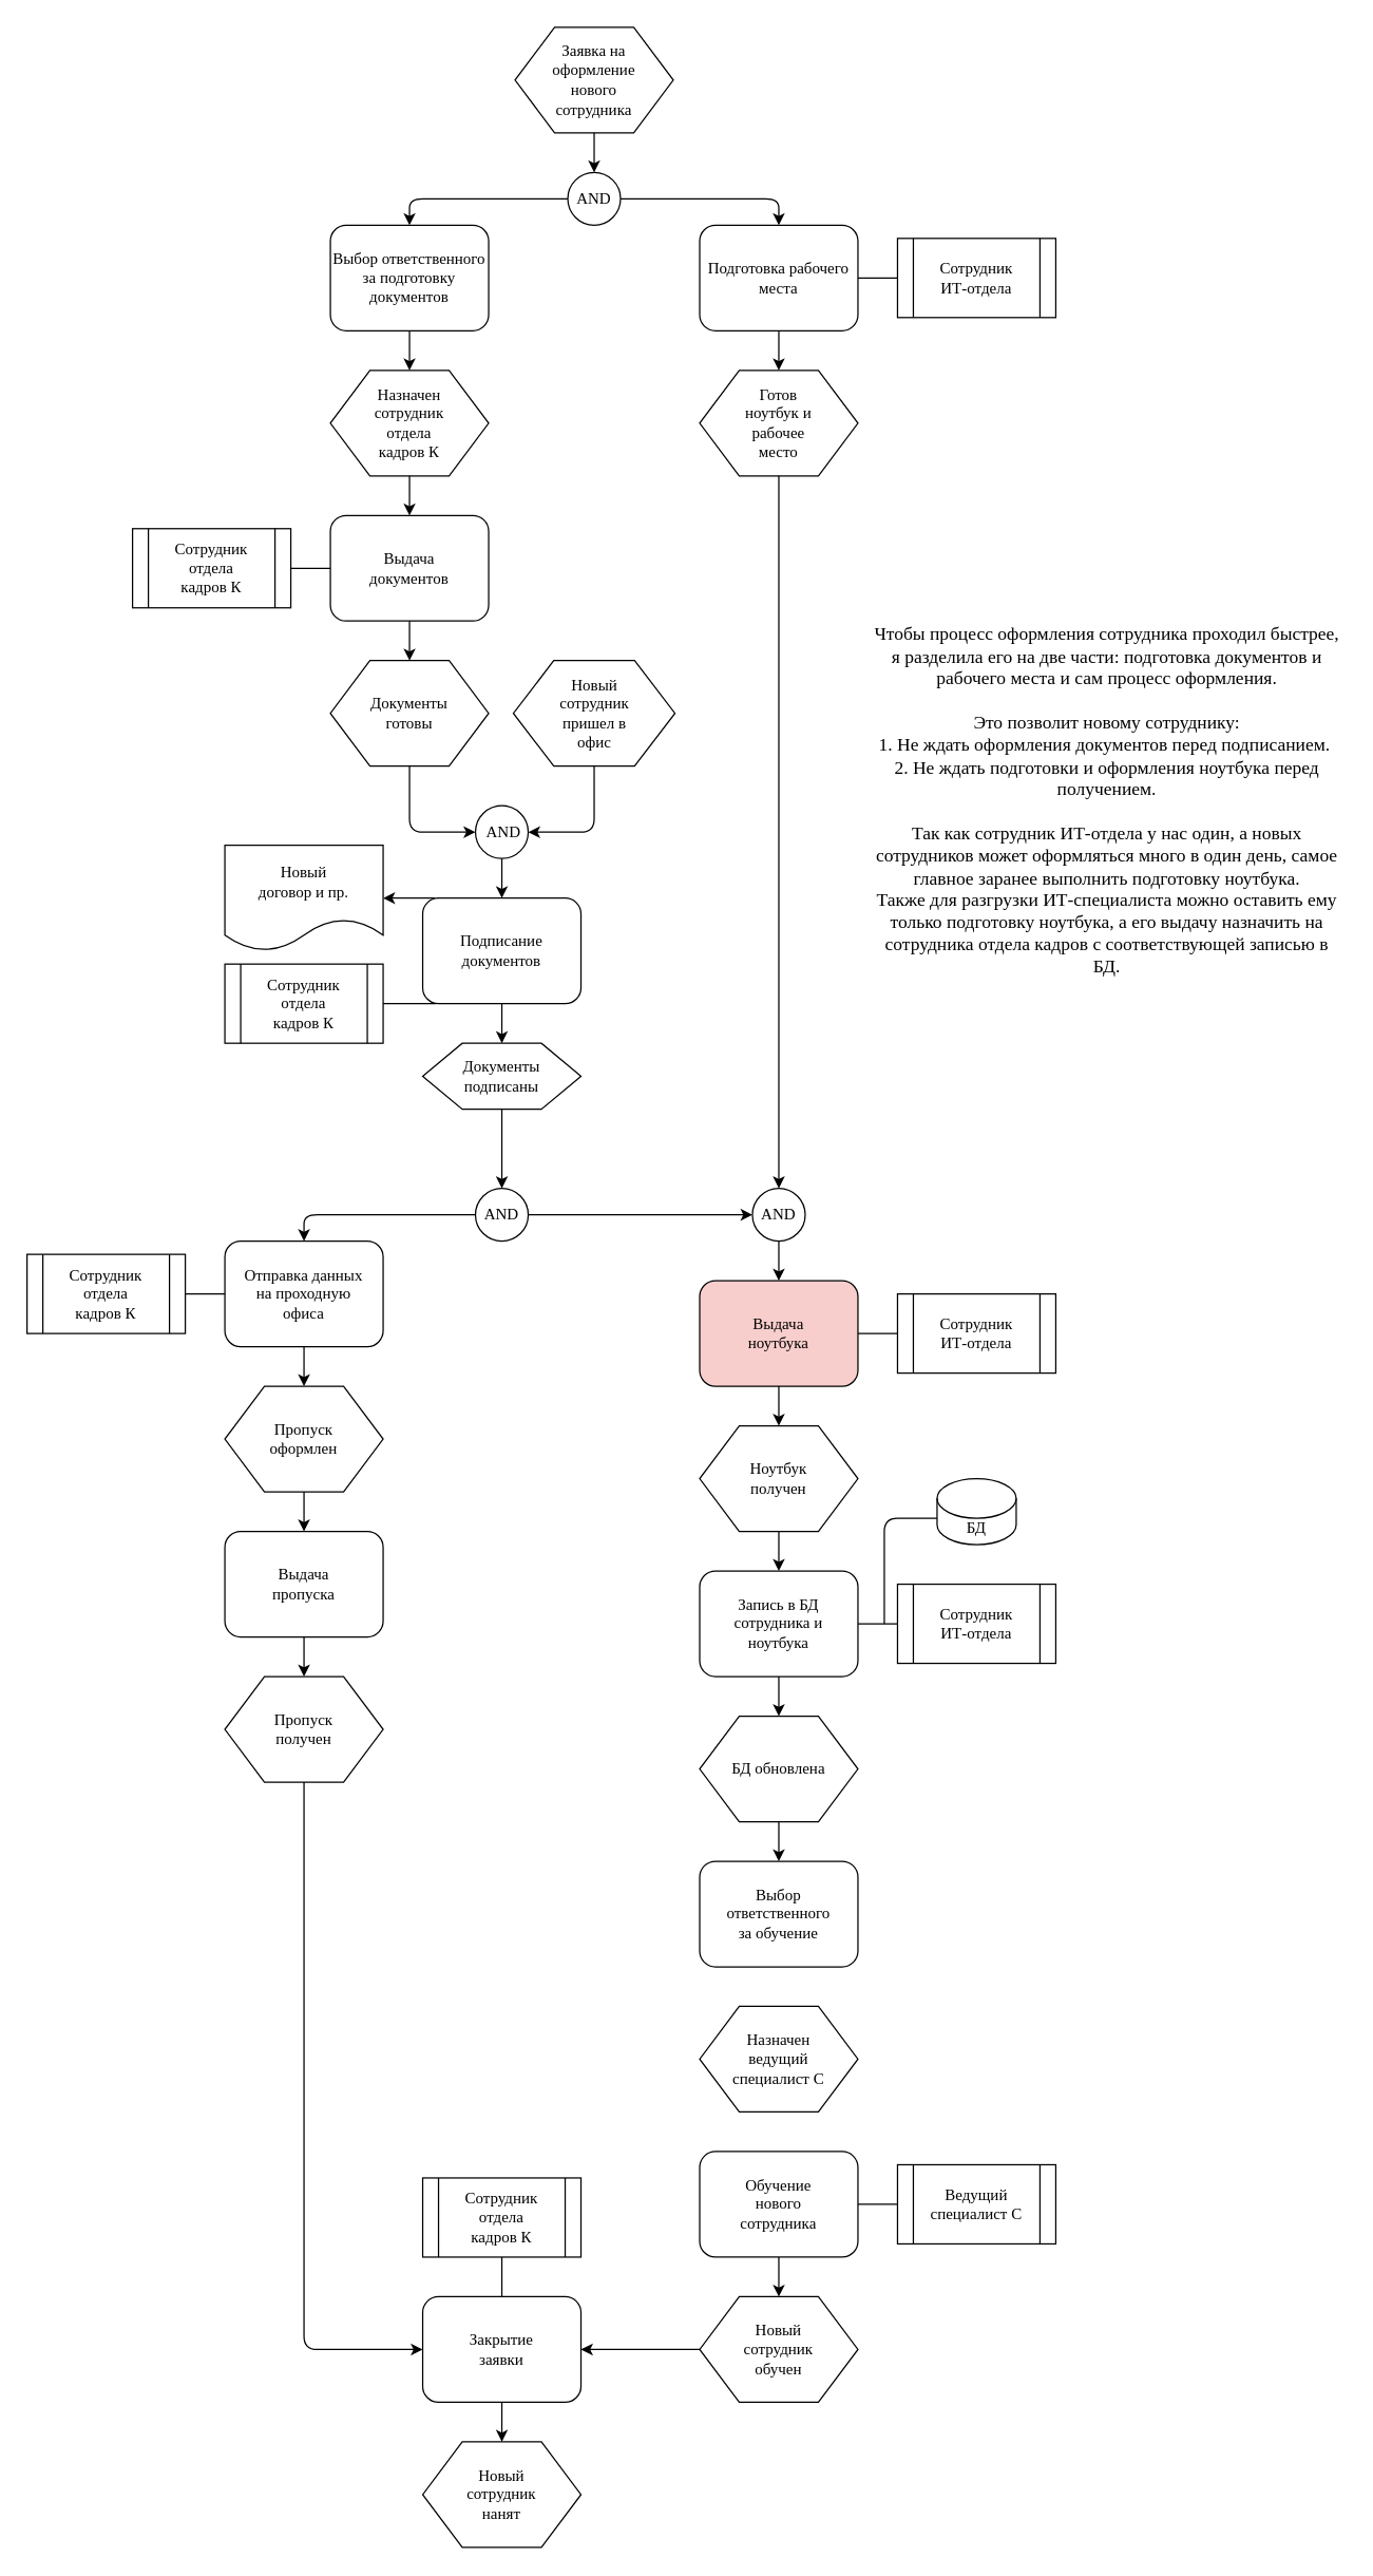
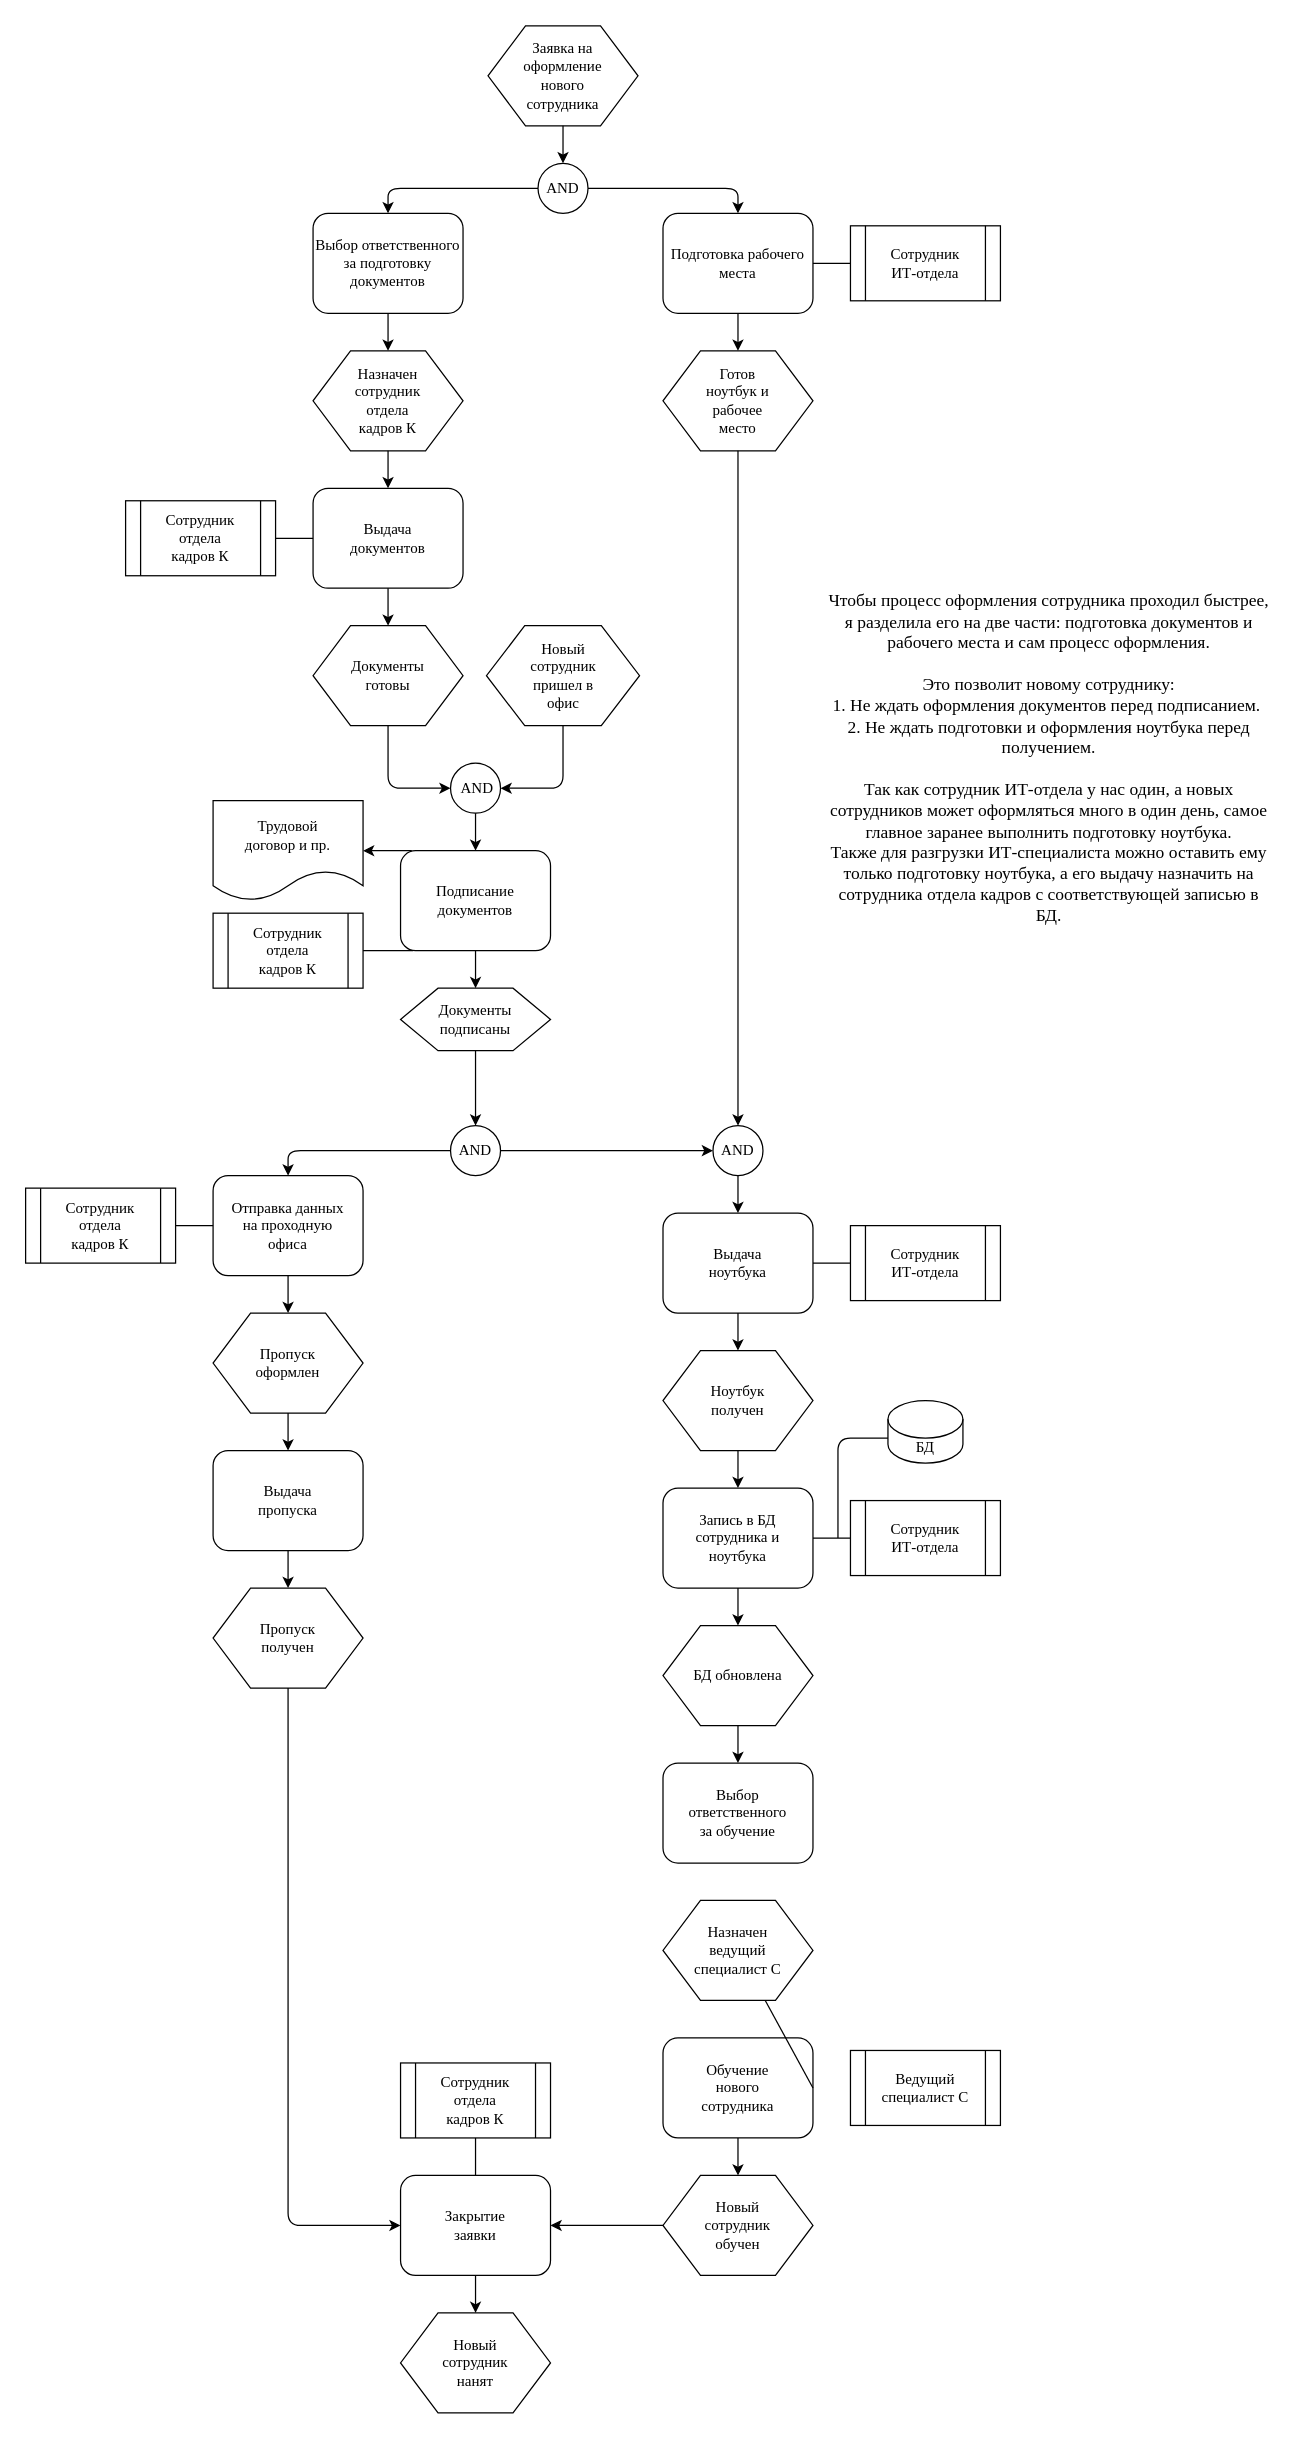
- <mxCell id="42" value="Новый&lt;br&gt;договор и пр." style="shape=document;whiteSpace=wrap;html=1;boundedLbl=1;fontFamily=Verdana;" vertex="1" parent="1"><mxGeometry x="170" y="640" width="120" height="80" as="geometry" /></mxCell>
+ <mxCell id="42" value="Трудовой&lt;br&gt;договор и пр." style="shape=document;whiteSpace=wrap;html=1;boundedLbl=1;fontFamily=Verdana;" vertex="1" parent="1"><mxGeometry x="170" y="640" width="120" height="80" as="geometry" /></mxCell>
- <mxCell id="16" value="Выдача&lt;br&gt;ноутбука" style="rounded=1;whiteSpace=wrap;html=1;shadow=0;labelBackgroundColor=none;strokeWidth=1;fontFamily=Verdana;fontSize=12;align=center;fillColor=#f8cecc;" parent="1" vertex="1"><mxGeometry x="530" y="970" width="120" height="80" as="geometry" /></mxCell>
+ <mxCell id="16" value="Выдача&lt;br&gt;ноутбука" style="rounded=1;whiteSpace=wrap;html=1;shadow=0;labelBackgroundColor=none;strokeWidth=1;fontFamily=Verdana;fontSize=12;align=center;" parent="1" vertex="1"><mxGeometry x="530" y="970" width="120" height="80" as="geometry" /></mxCell>
- <mxCell id="65" value="" style="endArrow=none;html=1;fontFamily=Verdana;exitX=1;exitY=0.5;exitDx=0;exitDy=0;entryX=0;entryY=0.5;entryDx=0;entryDy=0;" edge="1" parent="1" source="13" target="64"><mxGeometry width="50" height="50" relative="1" as="geometry"><mxPoint x="520" y="1570" as="sourcePoint" /><mxPoint x="570" y="1520" as="targetPoint" /></mxGeometry></mxCell>
+ <mxCell id="65" value="" style="endArrow=none;html=1;fontFamily=Verdana;exitX=1;exitY=0.5;exitDx=0;exitDy=0;" edge="1" parent="1" source="13" target="12"><mxGeometry width="50" height="50" relative="1" as="geometry"><mxPoint x="520" y="1570" as="sourcePoint" /><mxPoint x="570" y="1520" as="targetPoint" /></mxGeometry></mxCell>
